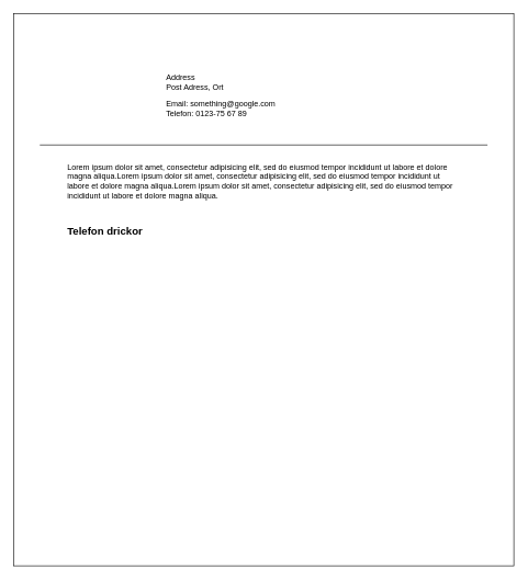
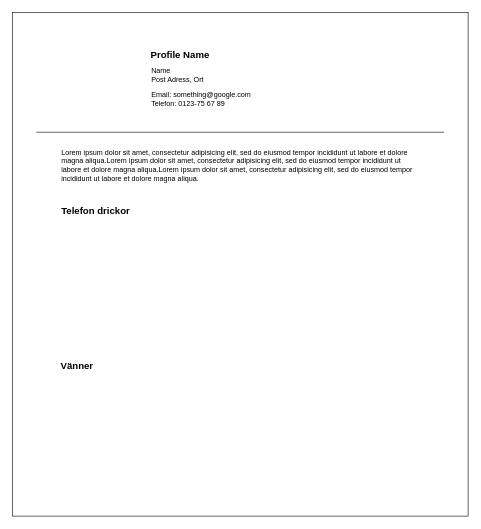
+ <mxCell id="6" value="&lt;font style=&quot;font-size: 16px&quot;&gt;&lt;b&gt;Profile Name&lt;/b&gt;&lt;/font&gt;" style="text;html=1;strokeColor=none;fillColor=none;align=center;verticalAlign=middle;whiteSpace=wrap;rounded=0;" vertex="1" parent="4"><mxGeometry x="150" y="20" width="100" height="20" as="geometry" /></mxCell>
- <mxCell id="7" value="Address&lt;br&gt;Post Adress, Ort" style="text;html=1;strokeColor=none;fillColor=none;align=left;verticalAlign=middle;whiteSpace=wrap;rounded=0;" vertex="1" parent="4"><mxGeometry x="150" y="50" width="110" height="30" as="geometry" /></mxCell>
+ <mxCell id="7" value="Name&lt;br&gt;Post Adress, Ort" style="text;html=1;strokeColor=none;fillColor=none;align=left;verticalAlign=middle;whiteSpace=wrap;rounded=0;" vertex="1" parent="4"><mxGeometry x="150" y="50" width="110" height="30" as="geometry" /></mxCell>
+ <mxCell id="16" value="&lt;font style=&quot;font-size: 16px&quot;&gt;&lt;b&gt;Vänner&lt;/b&gt;&lt;/font&gt;" style="text;html=1;strokeColor=none;fillColor=none;align=left;verticalAlign=middle;whiteSpace=wrap;rounded=0;" vertex="1" parent="15"><mxGeometry width="120" height="20" as="geometry" /></mxCell>
